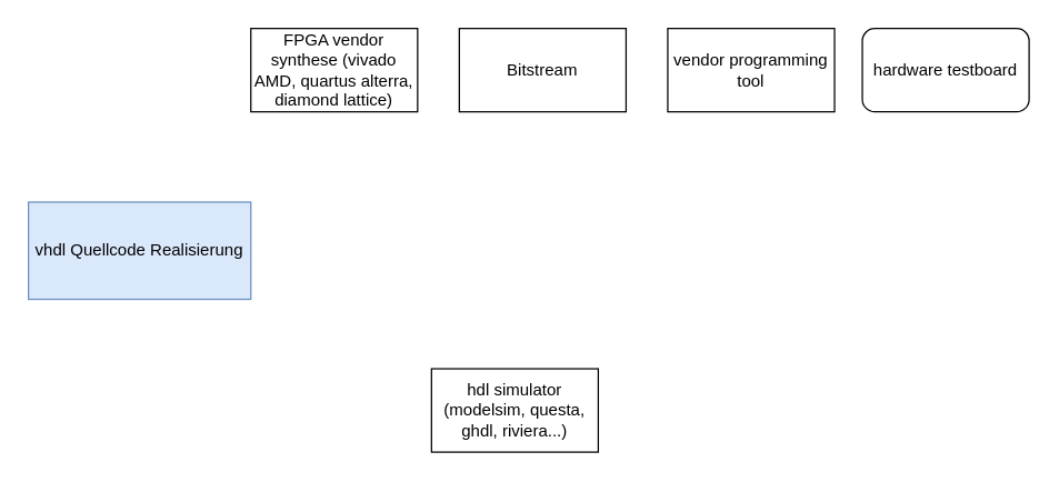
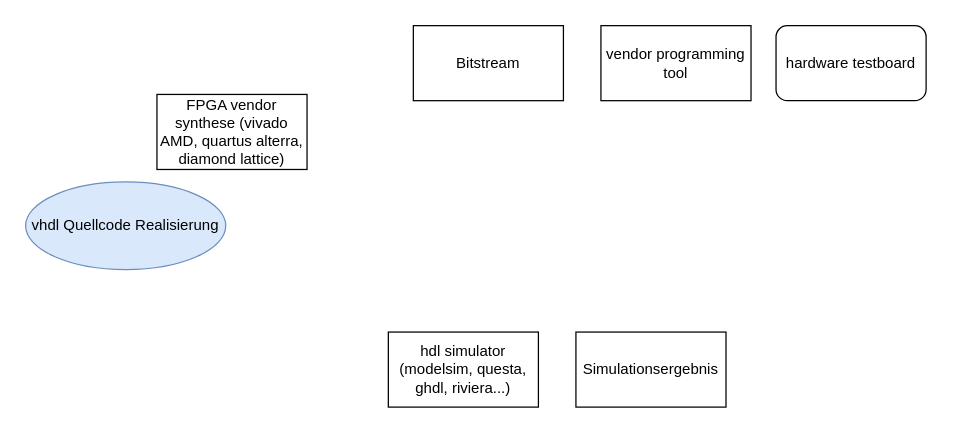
- <mxCell id="3" value="FPGA vendor synthese (vivado AMD, quartus alterra, diamond lattice)" style="rounded=0;whiteSpace=wrap;html=1;" vertex="1" parent="1"><mxGeometry x="180" y="20" width="120" height="60" as="geometry" /></mxCell>
+ <mxCell id="3" value="FPGA vendor synthese (vivado AMD, quartus alterra, diamond lattice)" style="rounded=0;whiteSpace=wrap;html=1;" vertex="1" parent="1"><mxGeometry x="125" y="75" width="120" height="60" as="geometry" /></mxCell>
- <mxCell id="2" value="vhdl Quellcode Realisierung" style="rounded=0;whiteSpace=wrap;html=1;fillColor=#dae8fc;strokeColor=#6c8ebf;" vertex="1" parent="1"><mxGeometry x="20" y="145" width="160" height="70" as="geometry" /></mxCell>
+ <mxCell id="2" value="vhdl Quellcode Realisierung" style="ellipse;whiteSpace=wrap;html=1;fillColor=#dae8fc;strokeColor=#6c8ebf;" vertex="1" parent="1"><mxGeometry x="20" y="145" width="160" height="70" as="geometry" /></mxCell>
+ <mxCell id="8" value="Simulationsergebnis" style="rounded=0;whiteSpace=wrap;html=1;" vertex="1" parent="1"><mxGeometry x="460" y="265" width="120" height="60" as="geometry" /></mxCell>
